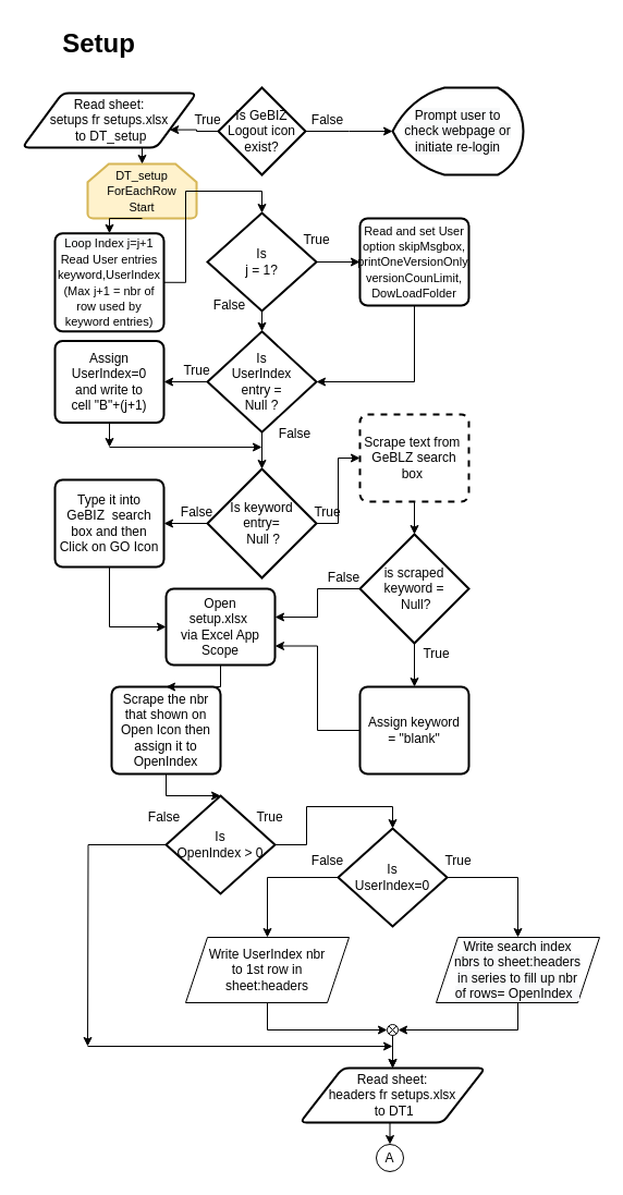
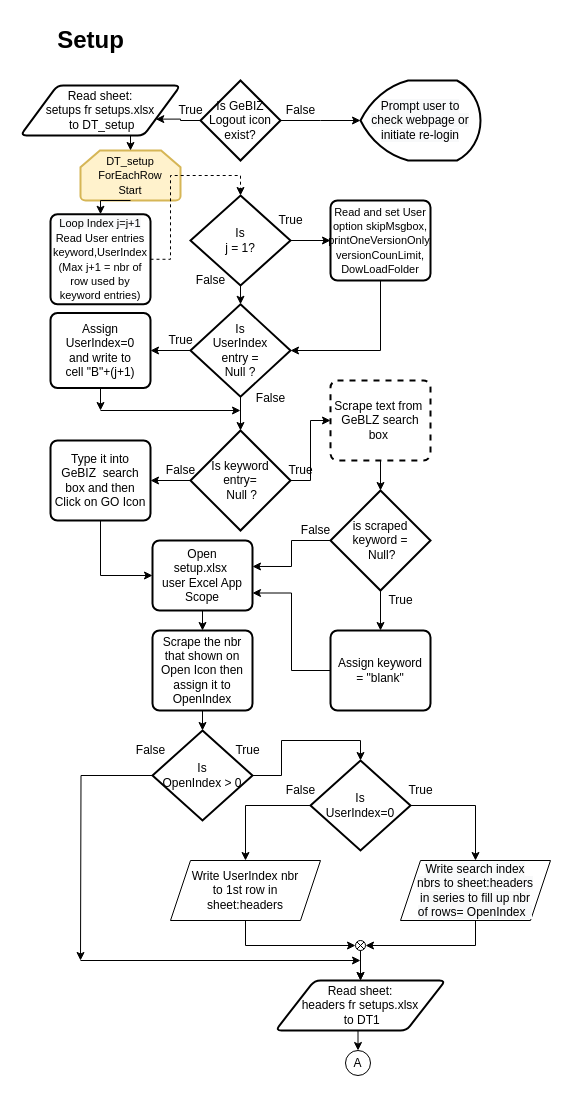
- <mxCell id="17" style="edgeStyle=orthogonalEdgeStyle;rounded=0;orthogonalLoop=1;jettySize=auto;html=1;exitX=1;exitY=0.5;exitDx=0;exitDy=0;entryX=0.5;entryY=0;entryDx=0;entryDy=0;entryPerimeter=0;" parent="1" source="11" target="16" edge="1"><mxGeometry x="100" y="40" as="geometry" /></mxCell>
+ <mxCell id="17" style="edgeStyle=orthogonalEdgeStyle;rounded=0;orthogonalLoop=1;jettySize=auto;html=1;exitX=1;exitY=0.5;exitDx=0;exitDy=0;entryX=0.5;entryY=0;entryDx=0;entryDy=0;entryPerimeter=0;dashed=1;" parent="1" source="11" target="16" edge="1"><mxGeometry x="100" y="40" as="geometry" /></mxCell>
- <mxCell id="71" value="Open &lt;br&gt;setup.xlsx&amp;nbsp;&lt;br&gt;via Excel App Scope" style="rounded=1;whiteSpace=wrap;html=1;absoluteArcSize=1;arcSize=14;strokeWidth=2;" parent="1" vertex="1"><mxGeometry x="152" y="540" width="100" height="70" as="geometry" /></mxCell>
+ <mxCell id="71" value="Open &lt;br&gt;setup.xlsx&amp;nbsp;&lt;br&gt;user Excel App Scope" style="rounded=1;whiteSpace=wrap;html=1;absoluteArcSize=1;arcSize=14;strokeWidth=2;" parent="1" vertex="1"><mxGeometry x="152" y="540" width="100" height="70" as="geometry" /></mxCell>
- <mxCell id="55" value="Scrape the nbr that shown on Open Icon then assign it to OpenIndex" style="rounded=1;whiteSpace=wrap;html=1;absoluteArcSize=1;arcSize=14;strokeWidth=2;" parent="1" vertex="1"><mxGeometry x="102" y="630" width="100" height="80" as="geometry" /></mxCell>
+ <mxCell id="55" value="Scrape the nbr that shown on Open Icon then assign it to OpenIndex" style="rounded=1;whiteSpace=wrap;html=1;absoluteArcSize=1;arcSize=14;strokeWidth=2;" parent="1" vertex="1"><mxGeometry x="152" y="630" width="100" height="80" as="geometry" /></mxCell>
